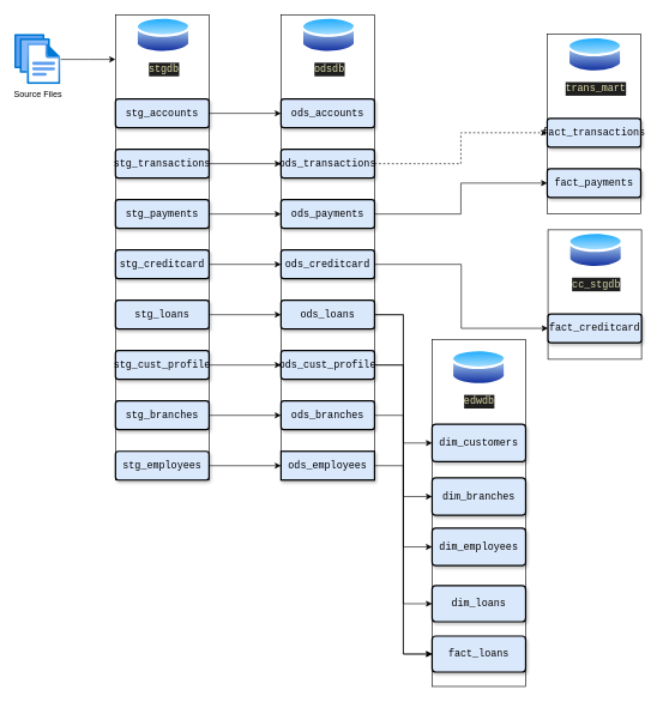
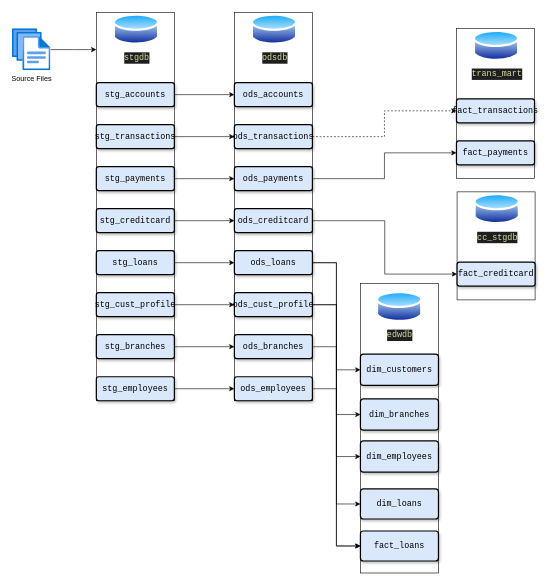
- <mxCell id="25" value="&lt;div style=&quot;font-family: Consolas, &amp;quot;Courier New&amp;quot;, monospace; font-size: 14px; line-height: 19px; white-space: pre;&quot;&gt;ods_employees&lt;/div&gt;" style="arcSize=10;whiteSpace=wrap;html=1;align=center;fillColor=#dae8fc;strokeColor=default;strokeWidth=2;glass=0;shadow=1;labelBackgroundColor=none;fontColor=#000000;rounded=0;" vertex="1" parent="15"><mxGeometry y="607" width="130" height="40" as="geometry" /></mxCell>
+ <mxCell id="25" value="&lt;div style=&quot;font-family: Consolas, &amp;quot;Courier New&amp;quot;, monospace; font-size: 14px; line-height: 19px; white-space: pre;&quot;&gt;ods_employees&lt;/div&gt;" style="rounded=1;arcSize=10;whiteSpace=wrap;html=1;align=center;fillColor=#dae8fc;strokeColor=default;strokeWidth=2;glass=0;shadow=1;labelBackgroundColor=none;fontColor=#000000;" vertex="1" parent="15"><mxGeometry y="607" width="130" height="40" as="geometry" /></mxCell>
